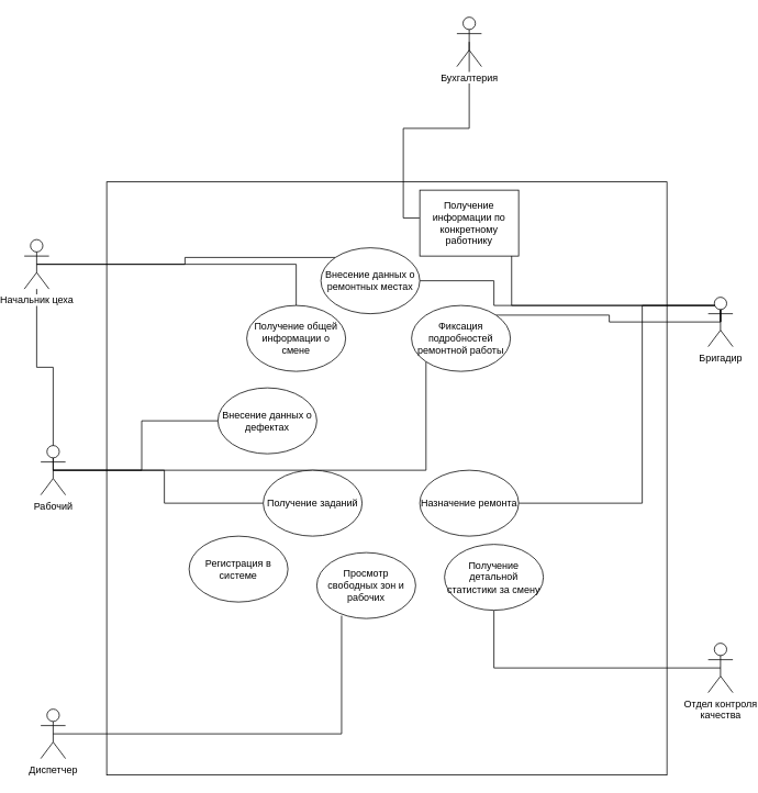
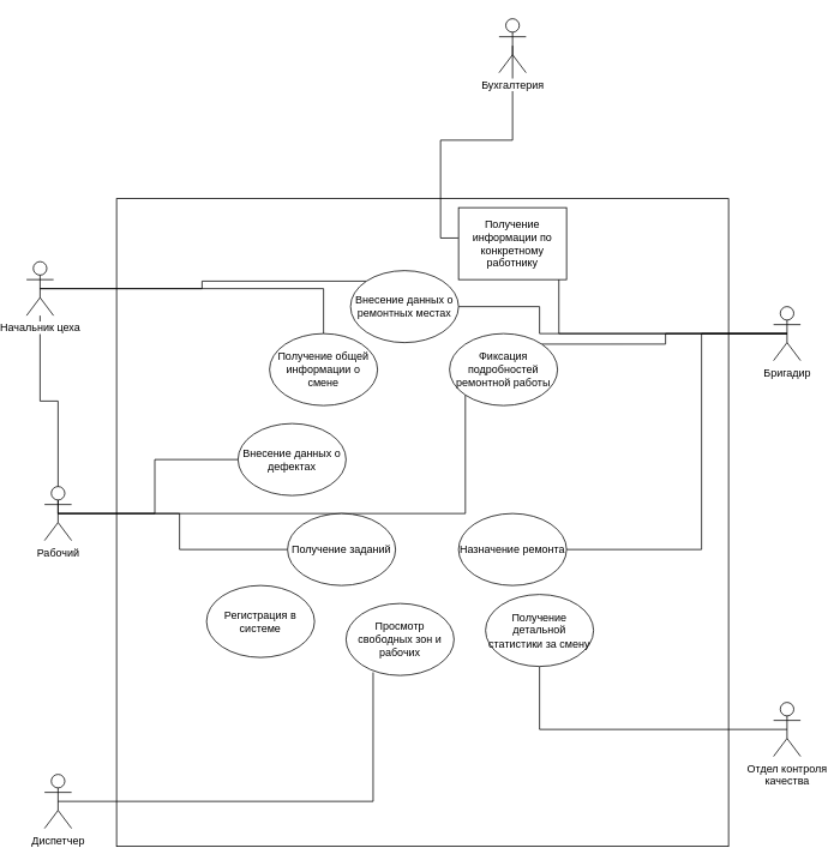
- <mxCell id="9" value="Бригадир" style="shape=umlActor;verticalLabelPosition=bottom;labelBackgroundColor=#ffffff;verticalAlign=top;html=1;outlineConnect=0;" parent="1" vertex="1"><mxGeometry x="850" y="360" width="30" height="60" as="geometry" /></mxCell>
+ <mxCell id="9" value="Бригадир" style="shape=umlActor;verticalLabelPosition=bottom;labelBackgroundColor=#ffffff;verticalAlign=top;html=1;outlineConnect=0;" parent="1" vertex="1"><mxGeometry x="850" y="340" width="30" height="60" as="geometry" /></mxCell>
